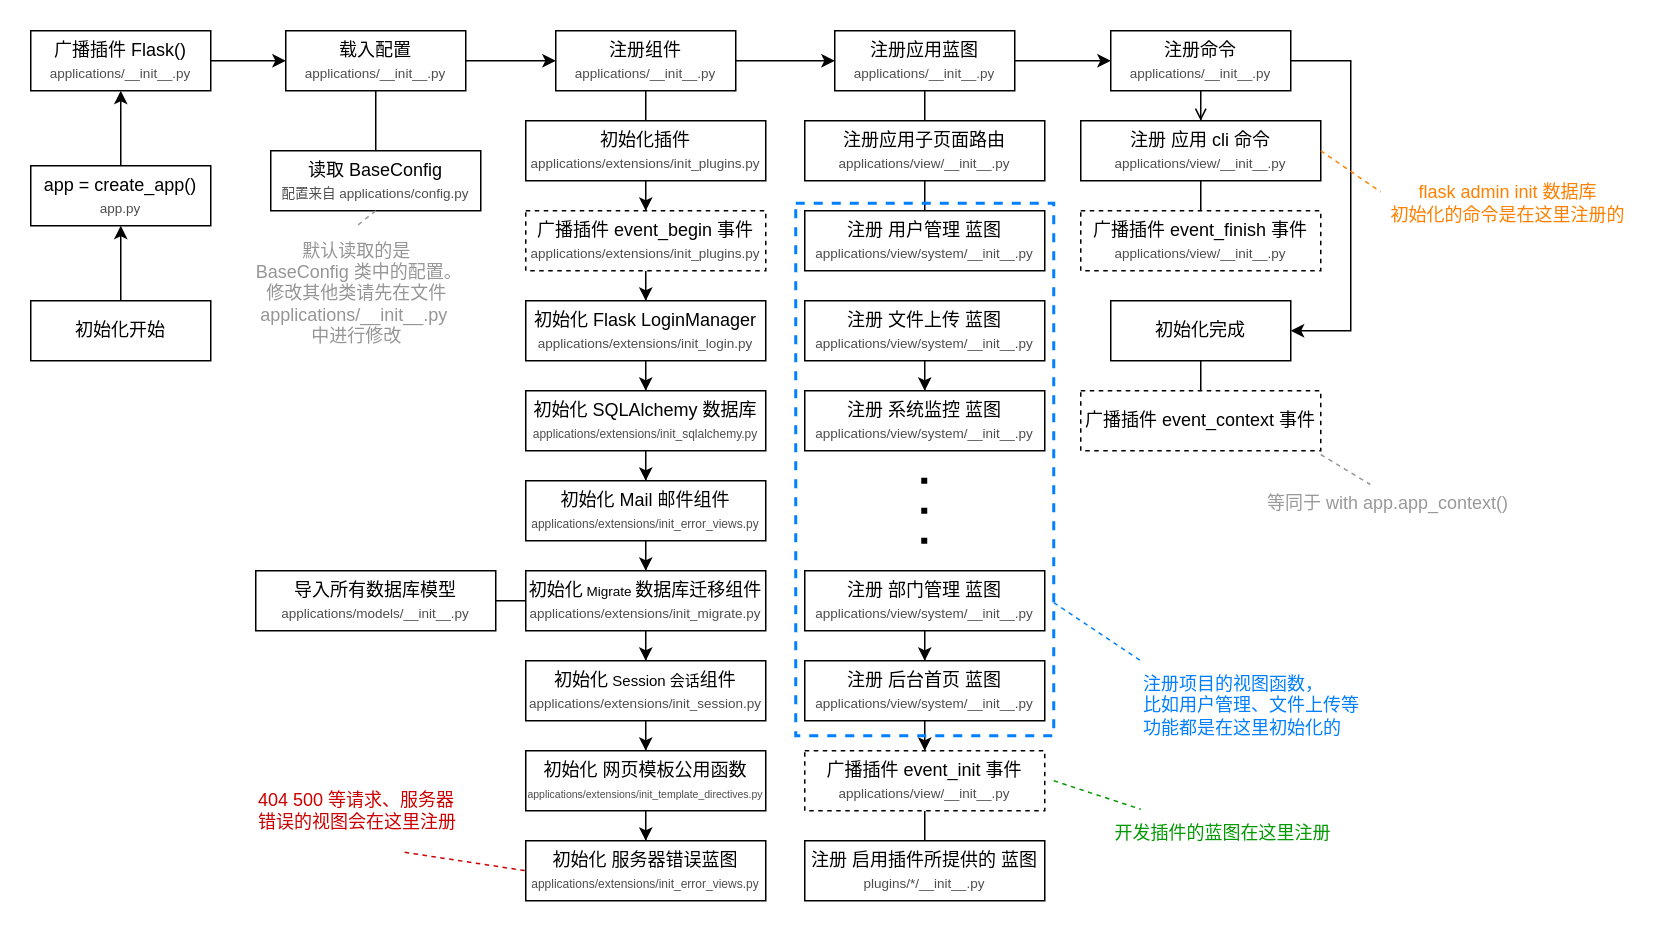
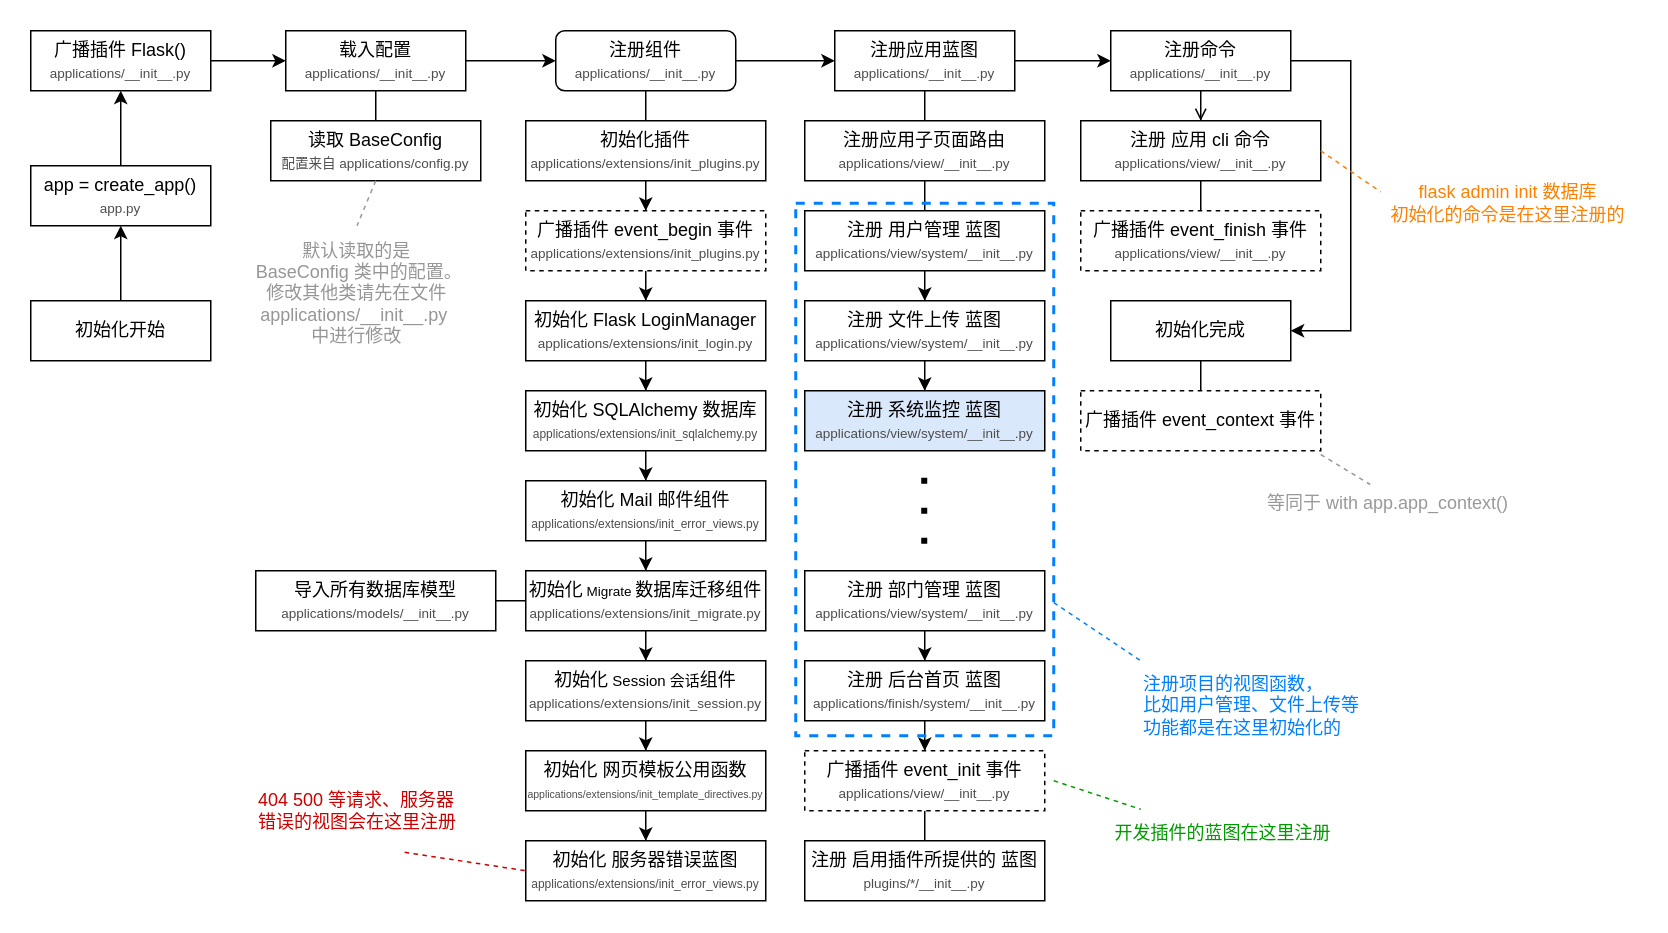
- <mxCell id="11" value="&lt;div&gt;注册组件&lt;/div&gt;&lt;div&gt;&lt;font style=&quot;font-size: 9px; color: rgb(77, 77, 77);&quot;&gt;applications/__init__.py&lt;/font&gt;&lt;/div&gt;" style="rounded=0;whiteSpace=wrap;html=1;align=center;" parent="1" vertex="1"><mxGeometry x="370" y="20" width="120" height="40" as="geometry" /></mxCell>
+ <mxCell id="11" value="&lt;div&gt;注册组件&lt;/div&gt;&lt;div&gt;&lt;font style=&quot;font-size: 9px; color: rgb(77, 77, 77);&quot;&gt;applications/__init__.py&lt;/font&gt;&lt;/div&gt;" style="whiteSpace=wrap;html=1;align=center;rounded=1;" parent="1" vertex="1"><mxGeometry x="370" y="20" width="120" height="40" as="geometry" /></mxCell>
- <mxCell id="18" value="&lt;div&gt;读取 BaseConfig&lt;/div&gt;&lt;div&gt;&lt;font style=&quot;font-size: 9px; color: rgb(77, 77, 77);&quot;&gt;配置来自&amp;nbsp;applications/config.py&lt;/font&gt;&lt;/div&gt;" style="rounded=0;whiteSpace=wrap;html=1;align=center;" parent="1" vertex="1"><mxGeometry x="180" y="100" width="140" height="40" as="geometry" /></mxCell>
+ <mxCell id="18" value="&lt;div&gt;读取 BaseConfig&lt;/div&gt;&lt;div&gt;&lt;font style=&quot;font-size: 9px; color: rgb(77, 77, 77);&quot;&gt;配置来自&amp;nbsp;applications/config.py&lt;/font&gt;&lt;/div&gt;" style="rounded=0;whiteSpace=wrap;html=1;align=center;" parent="1" vertex="1"><mxGeometry x="180" y="80" width="140" height="40" as="geometry" /></mxCell>
+ <mxCell id="41" value="" style="edgeStyle=orthogonalEdgeStyle;rounded=0;orthogonalLoop=1;jettySize=auto;html=1;" parent="1" source="42" target="44" edge="1"><mxGeometry relative="1" as="geometry" /></mxCell>
- <mxCell id="46" value="&lt;div&gt;注册 系统监控 蓝图&lt;/div&gt;&lt;div&gt;&lt;font style=&quot;font-size: 9px; color: rgb(77, 77, 77);&quot;&gt;applications/view/system/__init__.py&lt;/font&gt;&lt;/div&gt;" style="rounded=0;whiteSpace=wrap;html=1;align=center;" parent="1" vertex="1"><mxGeometry x="536" y="260" width="160" height="40" as="geometry" /></mxCell>
+ <mxCell id="46" value="&lt;div&gt;注册 系统监控 蓝图&lt;/div&gt;&lt;div&gt;&lt;font style=&quot;font-size: 9px; color: rgb(77, 77, 77);&quot;&gt;applications/view/system/__init__.py&lt;/font&gt;&lt;/div&gt;" style="rounded=0;whiteSpace=wrap;html=1;align=center;fillColor=#dae8fc;" parent="1" vertex="1"><mxGeometry x="536" y="260" width="160" height="40" as="geometry" /></mxCell>
- <mxCell id="48" value="&lt;div&gt;注册 后台首页 蓝图&lt;/div&gt;&lt;div&gt;&lt;font style=&quot;font-size: 9px; color: rgb(77, 77, 77);&quot;&gt;applications/view/system/__init__.py&lt;/font&gt;&lt;/div&gt;" style="rounded=0;whiteSpace=wrap;html=1;align=center;" parent="1" vertex="1"><mxGeometry x="536" y="440" width="160" height="40" as="geometry" /></mxCell>
+ <mxCell id="48" value="&lt;div&gt;注册 后台首页 蓝图&lt;/div&gt;&lt;div&gt;&lt;font style=&quot;font-size: 9px; color: rgb(77, 77, 77);&quot;&gt;applications/finish/system/__init__.py&lt;/font&gt;&lt;/div&gt;" style="rounded=0;whiteSpace=wrap;html=1;align=center;" parent="1" vertex="1"><mxGeometry x="536" y="440" width="160" height="40" as="geometry" /></mxCell>
